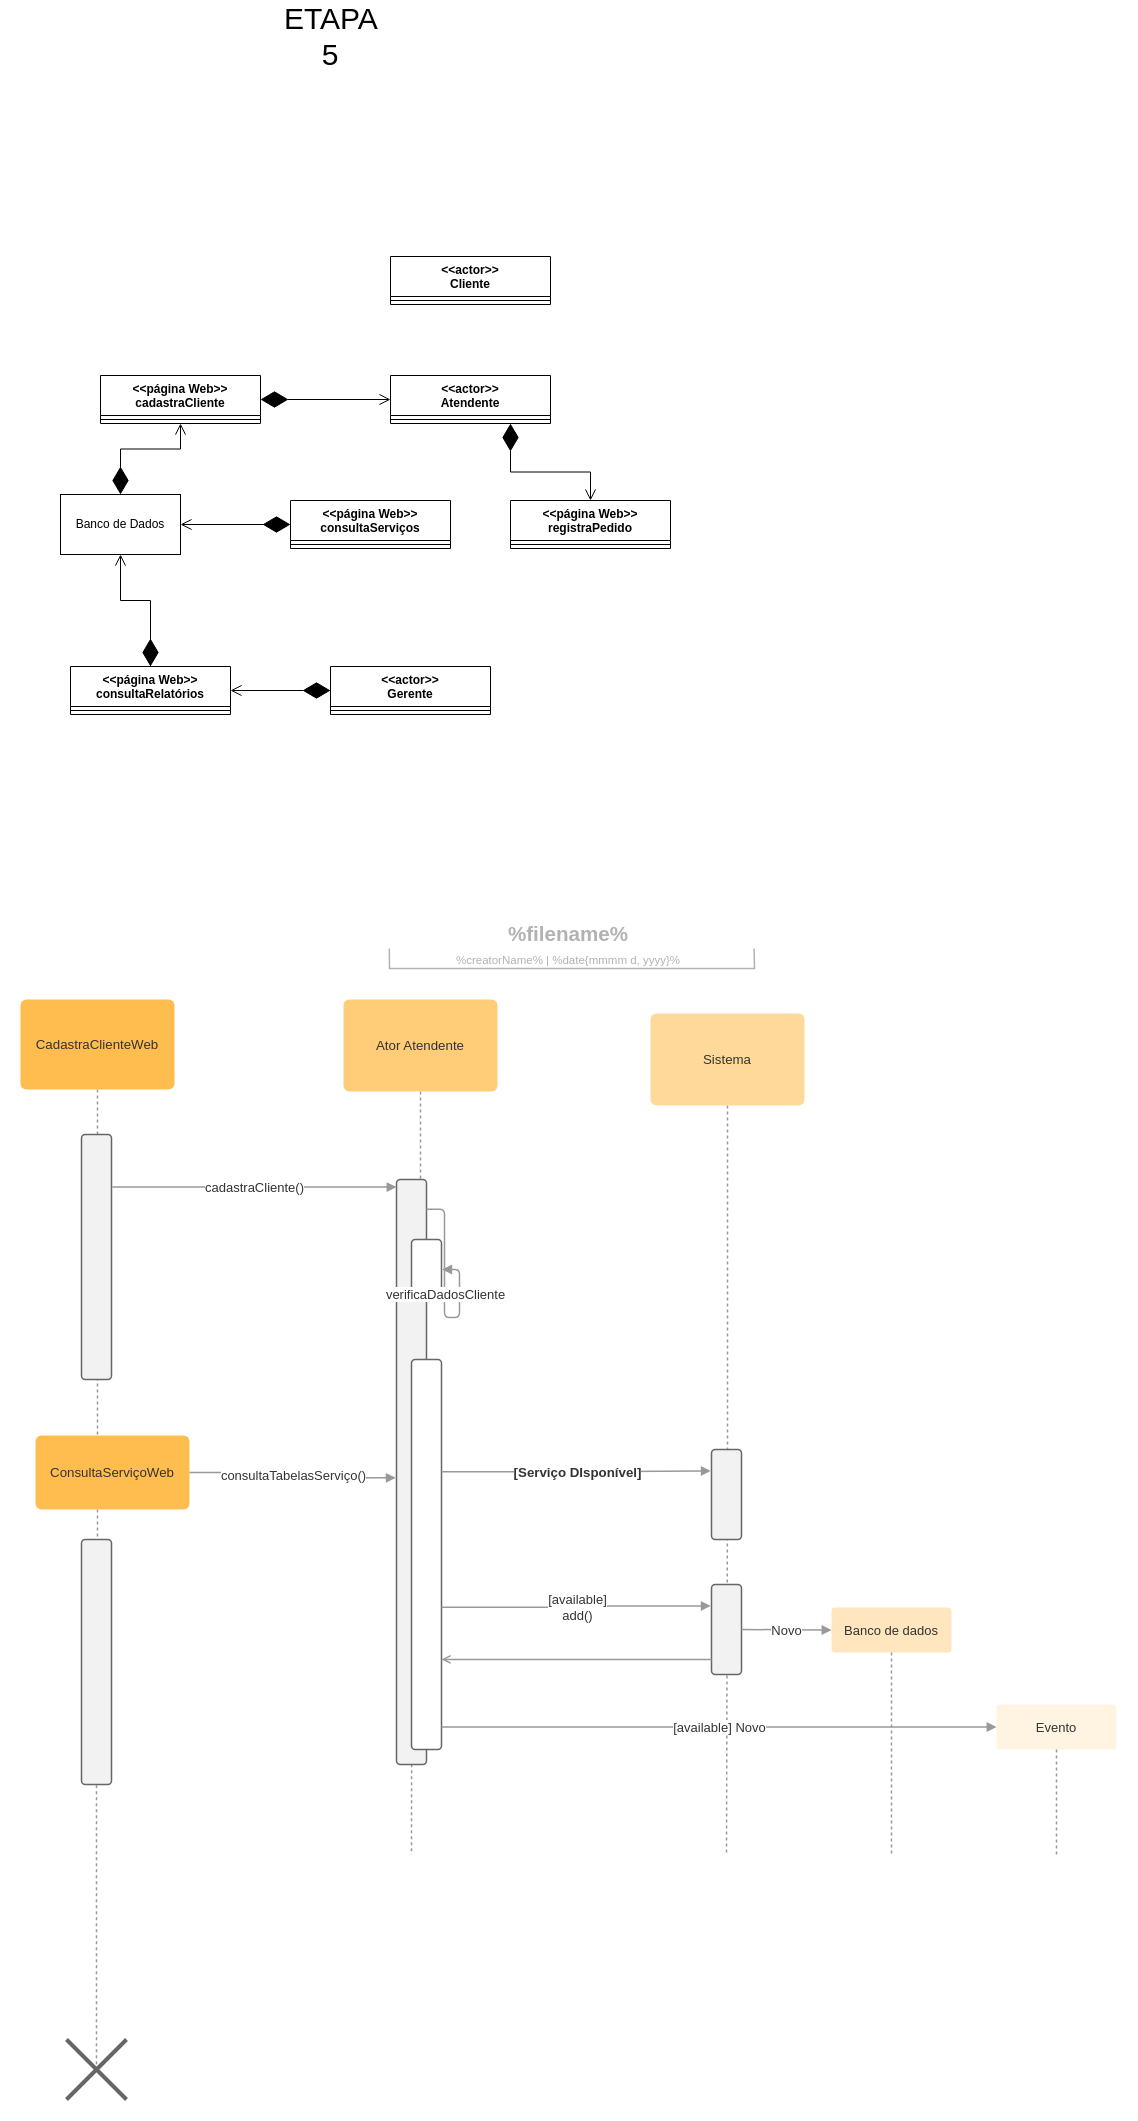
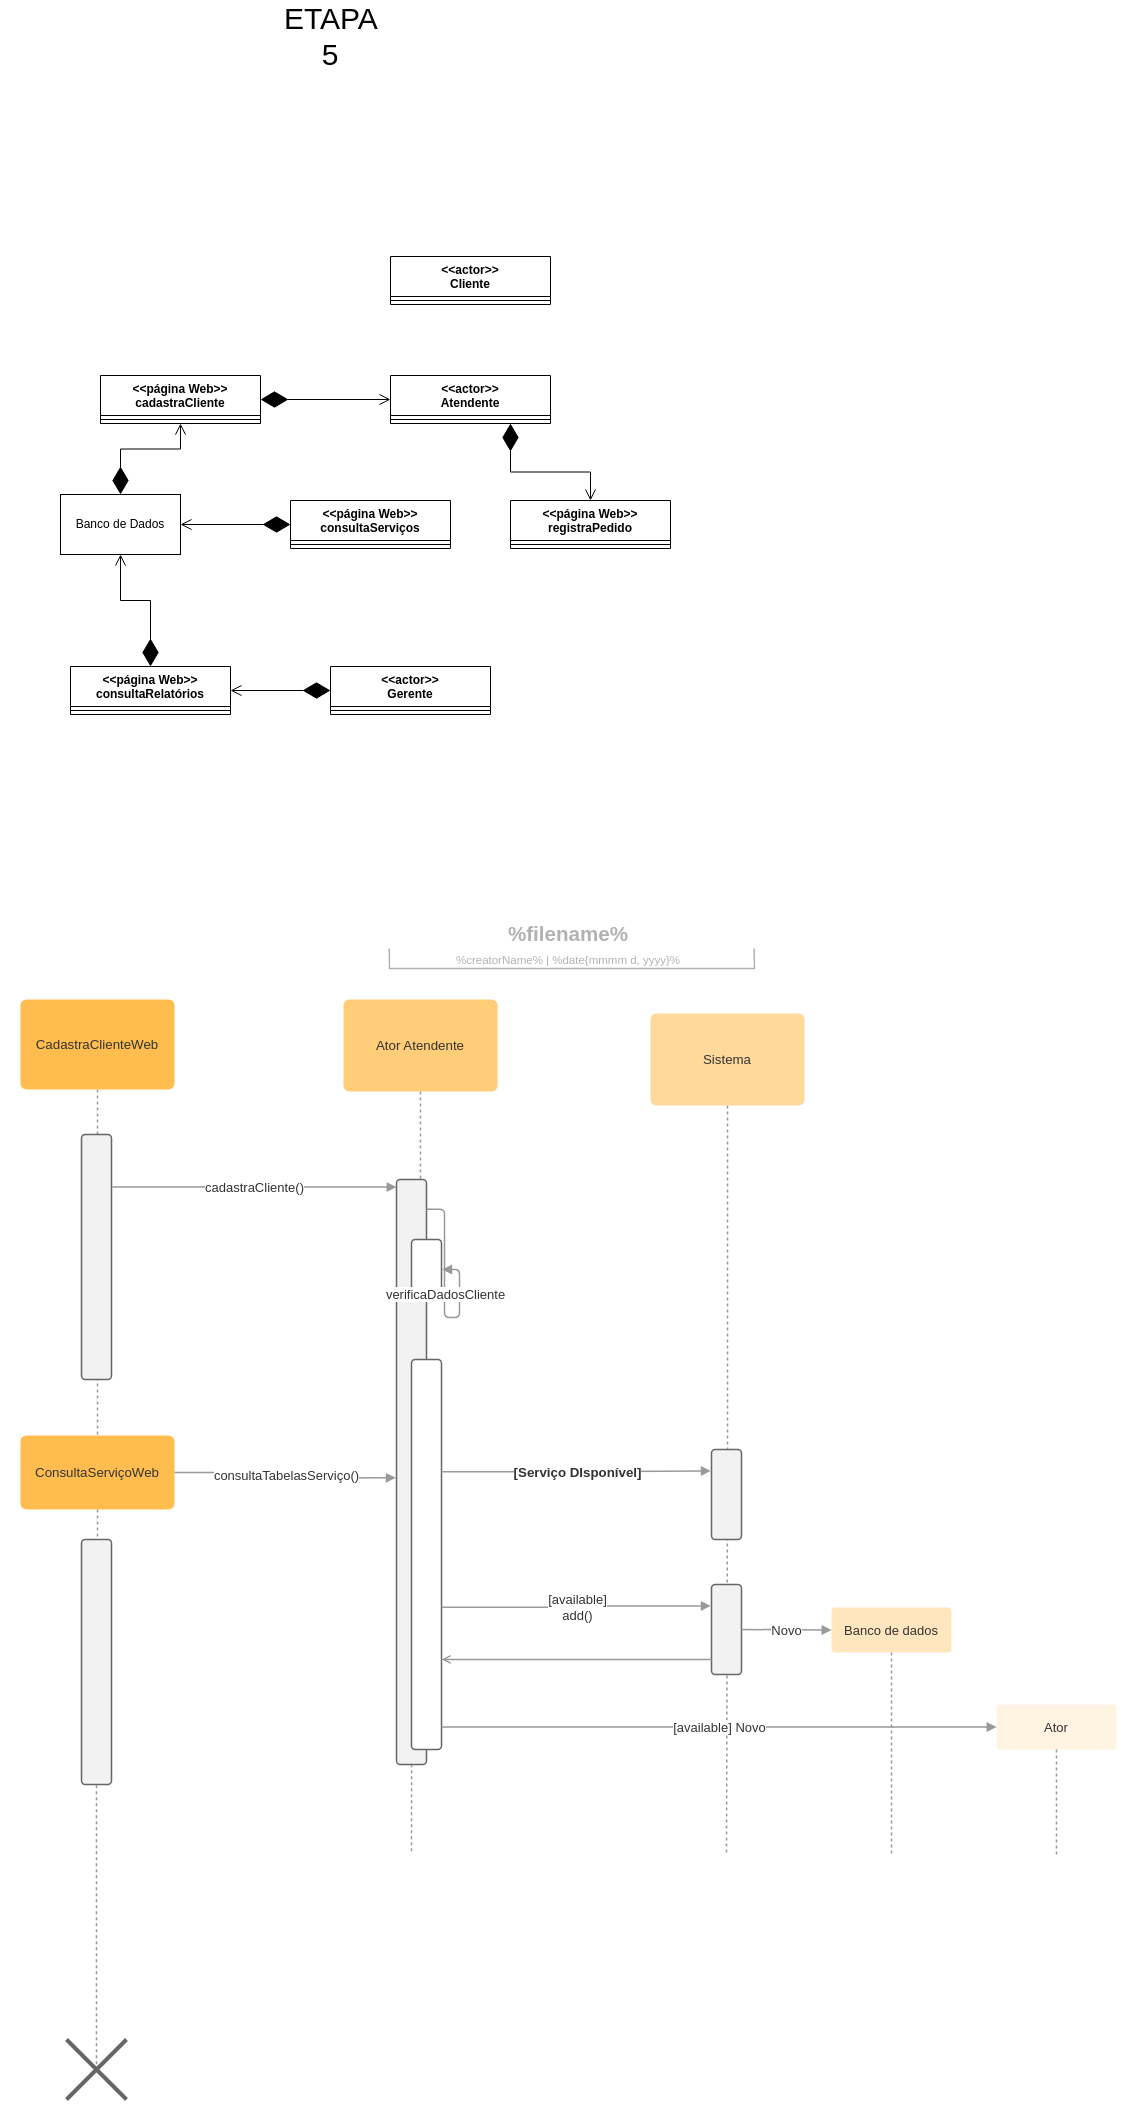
- <mxCell id="60" value="ConsultaServiçoWeb" style="html=1;overflow=block;blockSpacing=1;whiteSpace=wrap;fontSize=13.3;fontColor=#333333;align=center;spacing=0;strokeOpacity=0;fillOpacity=100;rounded=1;absoluteArcSize=1;arcSize=12;fillColor=#ffbd50;strokeWidth=0.8;" vertex="1" parent="1"><mxGeometry x="35" y="1434" width="154" height="74" as="geometry" /></mxCell>
+ <mxCell id="60" value="ConsultaServiçoWeb" style="html=1;overflow=block;blockSpacing=1;whiteSpace=wrap;fontSize=13.3;fontColor=#333333;align=center;spacing=0;strokeOpacity=0;fillOpacity=100;rounded=1;absoluteArcSize=1;arcSize=12;fillColor=#ffbd50;strokeWidth=0.8;" vertex="1" parent="1"><mxGeometry x="20" y="1434" width="154" height="74" as="geometry" /></mxCell>
- <mxCell id="49" value="Evento" style="html=1;overflow=block;blockSpacing=1;whiteSpace=wrap;fontSize=13;fontColor=#333333;spacing=0;strokeOpacity=0;fillOpacity=100;rounded=1;absoluteArcSize=1;arcSize=7.5;fillColor=#fff3e2;strokeWidth=1.5;lucidId=ER53zf6s~Lnu;" vertex="1" parent="1"><mxGeometry x="996" y="1703" width="120" height="45" as="geometry" /></mxCell>
+ <mxCell id="49" value="Ator" style="html=1;overflow=block;blockSpacing=1;whiteSpace=wrap;fontSize=13;fontColor=#333333;spacing=0;strokeOpacity=0;fillOpacity=100;rounded=1;absoluteArcSize=1;arcSize=7.5;fillColor=#fff3e2;strokeWidth=1.5;lucidId=ER53zf6s~Lnu;" vertex="1" parent="1"><mxGeometry x="996" y="1703" width="120" height="45" as="geometry" /></mxCell>
